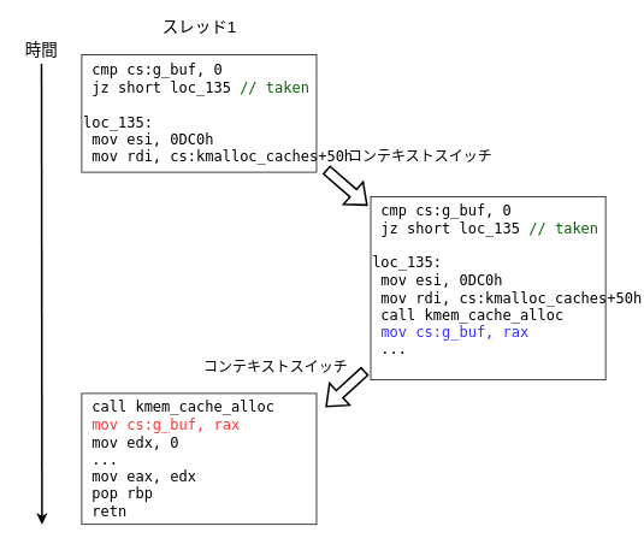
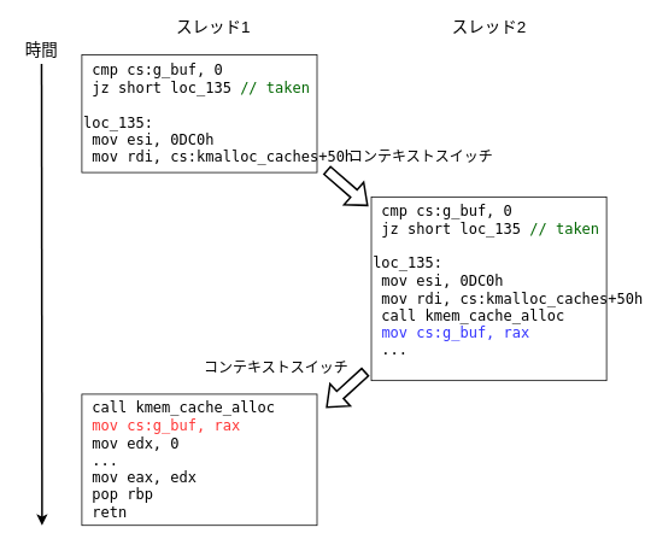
- <mxCell id="2" value="&lt;font style=&quot;font-size: 18px&quot;&gt;スレッド1&lt;/font&gt;" style="text;html=1;align=center;verticalAlign=middle;resizable=0;points=[];autosize=1;strokeColor=none;fillColor=none;" parent="1" vertex="1"><mxGeometry x="170" y="20" width="100" height="20" as="geometry" /></mxCell>
+ <mxCell id="2" value="&lt;font style=&quot;font-size: 18px&quot;&gt;スレッド1&lt;/font&gt;" style="text;html=1;align=center;verticalAlign=middle;resizable=0;points=[];autosize=1;strokeColor=none;fillColor=none;" parent="1" vertex="1"><mxGeometry x="185" y="20" width="100" height="20" as="geometry" /></mxCell>
+ <mxCell id="3" value="&lt;font style=&quot;font-size: 18px&quot;&gt;スレッド2&lt;/font&gt;" style="text;html=1;align=center;verticalAlign=middle;resizable=0;points=[];autosize=1;strokeColor=none;fillColor=none;" parent="1" vertex="1"><mxGeometry x="490" y="20" width="100" height="20" as="geometry" /></mxCell>
